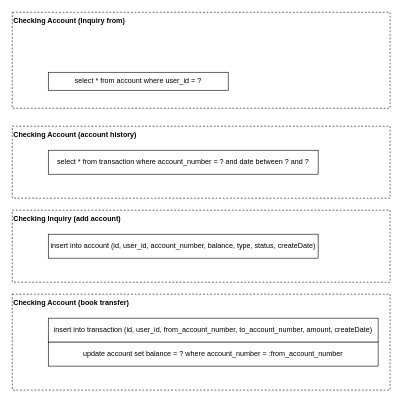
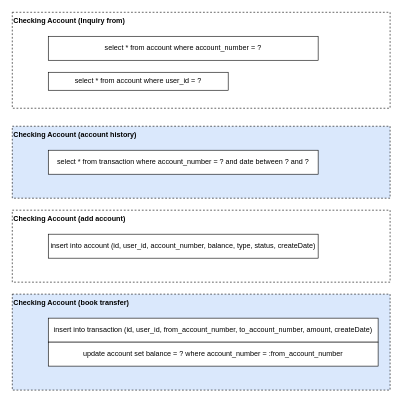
+ <mxCell id="5" value="select * from account where account_number = ?" style="rounded=0;whiteSpace=wrap;html=1;" vertex="1" parent="1"><mxGeometry x="80" y="60" width="450" height="40" as="geometry" /></mxCell>
- <mxCell id="2" value="Checking Account (account history)" style="rounded=0;whiteSpace=wrap;html=1;align=left;verticalAlign=top;dashed=1;fontStyle=1" vertex="1" parent="1"><mxGeometry x="20" y="210" width="630" height="120" as="geometry" /></mxCell>
+ <mxCell id="2" value="Checking Account (account history)" style="rounded=0;whiteSpace=wrap;html=1;align=left;verticalAlign=top;dashed=1;fontStyle=1;fillColor=#dae8fc;" vertex="1" parent="1"><mxGeometry x="20" y="210" width="630" height="120" as="geometry" /></mxCell>
- <mxCell id="7" value="Checking Inquiry (add account)" style="rounded=0;whiteSpace=wrap;html=1;align=left;verticalAlign=top;dashed=1;fontStyle=1" vertex="1" parent="1"><mxGeometry x="20" y="350" width="630" height="120" as="geometry" /></mxCell>
+ <mxCell id="7" value="Checking Account (add account)" style="rounded=0;whiteSpace=wrap;html=1;align=left;verticalAlign=top;dashed=1;fontStyle=1" vertex="1" parent="1"><mxGeometry x="20" y="350" width="630" height="120" as="geometry" /></mxCell>
- <mxCell id="9" value="Checking Account (book transfer)" style="rounded=0;whiteSpace=wrap;html=1;align=left;verticalAlign=top;dashed=1;fontStyle=1" vertex="1" parent="1"><mxGeometry x="20" y="490" width="630" height="160" as="geometry" /></mxCell>
+ <mxCell id="9" value="Checking Account (book transfer)" style="rounded=0;whiteSpace=wrap;html=1;align=left;verticalAlign=top;dashed=1;fontStyle=1;fillColor=#dae8fc;" vertex="1" parent="1"><mxGeometry x="20" y="490" width="630" height="160" as="geometry" /></mxCell>
